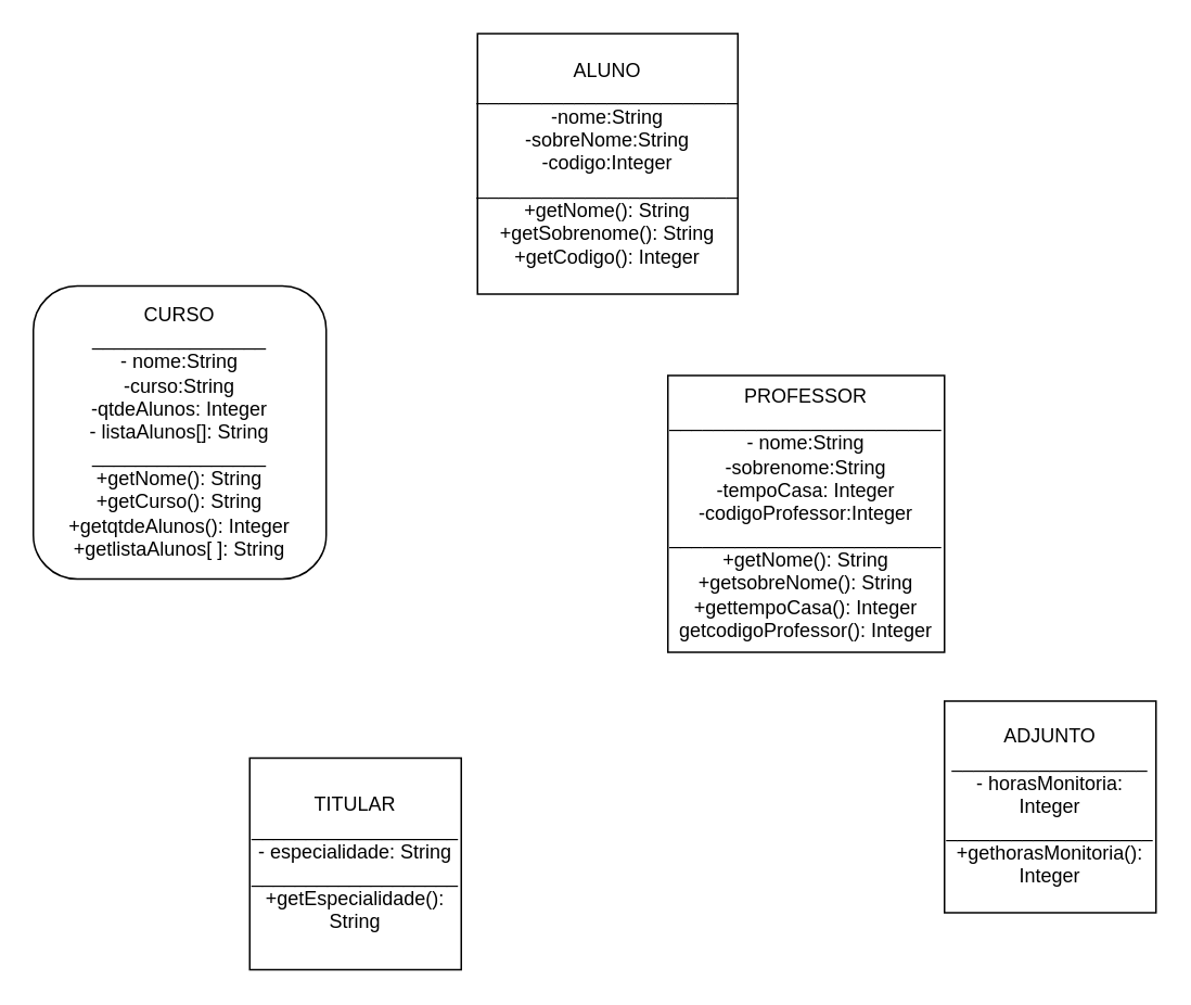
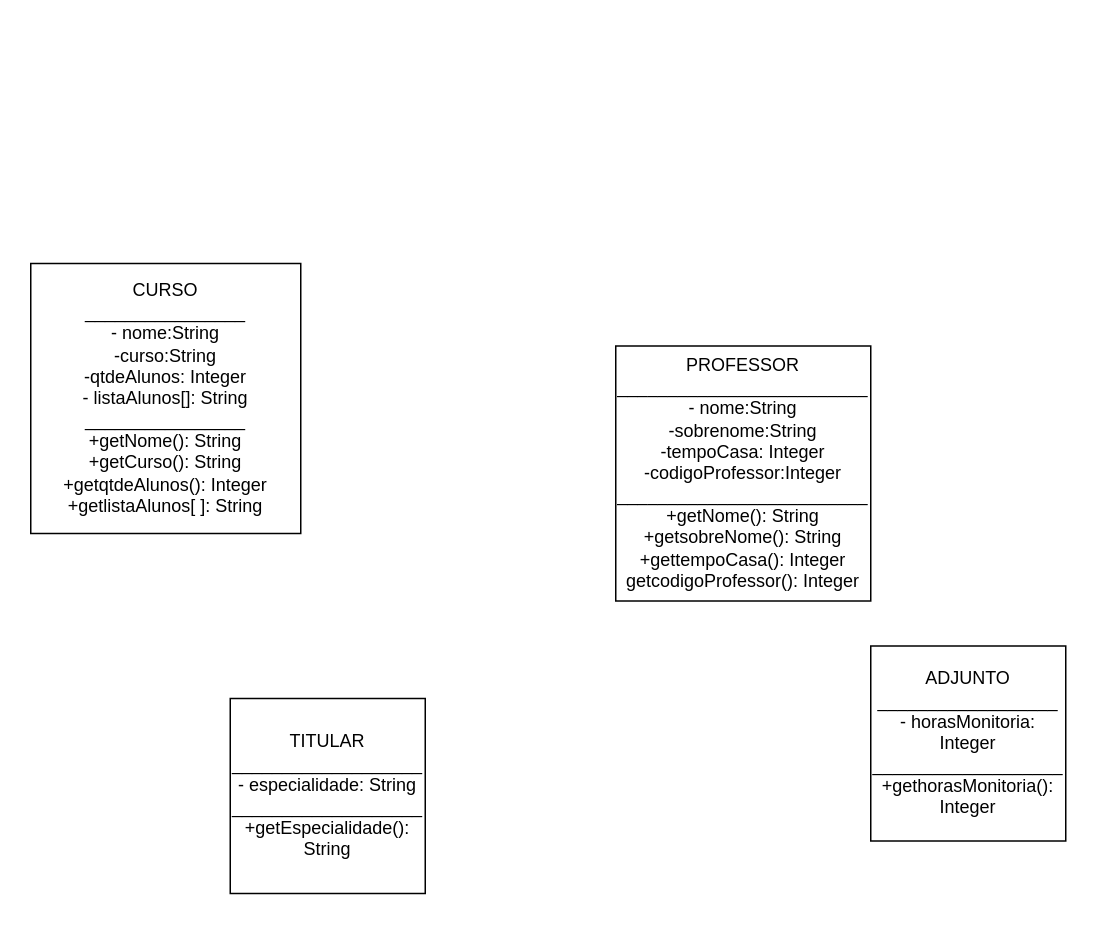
- <mxCell id="2" value="&lt;div style=&quot;text-align: center&quot;&gt;&lt;span&gt;ALUNO&lt;/span&gt;&lt;/div&gt;&lt;div style=&quot;text-align: center&quot;&gt;&lt;span&gt;________________________&lt;/span&gt;&lt;/div&gt;&lt;div style=&quot;text-align: center&quot;&gt;&lt;span&gt;-nome:String&lt;/span&gt;&lt;/div&gt;&lt;div style=&quot;text-align: center&quot;&gt;&lt;span&gt;-sobreNome:String&lt;/span&gt;&lt;/div&gt;&lt;div style=&quot;text-align: center&quot;&gt;&lt;span&gt;-codigo:Integer&lt;/span&gt;&lt;/div&gt;&lt;div style=&quot;text-align: center&quot;&gt;&lt;span&gt;________________________&lt;/span&gt;&lt;br&gt;&lt;/div&gt;&lt;div style=&quot;text-align: center&quot;&gt;&lt;span&gt;+getNome(): String&lt;/span&gt;&lt;/div&gt;&lt;div style=&quot;text-align: center&quot;&gt;&lt;span&gt;+getSobrenome(): String&lt;/span&gt;&lt;/div&gt;&lt;div style=&quot;text-align: center&quot;&gt;&lt;span&gt;+getCodigo(): Integer&lt;/span&gt;&lt;/div&gt;&lt;div style=&quot;text-align: left&quot;&gt;&lt;/div&gt;" style="whiteSpace=wrap;html=1;aspect=fixed;" vertex="1" parent="1"><mxGeometry x="293" y="20" width="160" height="160" as="geometry" /></mxCell>
- <mxCell id="3" value="CURSO&lt;br&gt;________________&lt;br&gt;- nome:String&lt;br&gt;-curso:String&lt;br&gt;-qtdeAlunos: Integer&lt;br&gt;- listaAlunos[]: String&lt;br&gt;________________&lt;br&gt;+getNome(): String&lt;br&gt;+getCurso(): String&lt;br&gt;+getqtdeAlunos(): Integer&lt;br&gt;+getlistaAlunos[ ]: String&lt;br&gt;" style="whiteSpace=wrap;html=1;aspect=fixed;rounded=1;" vertex="1" parent="1"><mxGeometry x="20" y="175" width="180" height="180" as="geometry" /></mxCell>
+ <mxCell id="3" value="CURSO&lt;br&gt;________________&lt;br&gt;- nome:String&lt;br&gt;-curso:String&lt;br&gt;-qtdeAlunos: Integer&lt;br&gt;- listaAlunos[]: String&lt;br&gt;________________&lt;br&gt;+getNome(): String&lt;br&gt;+getCurso(): String&lt;br&gt;+getqtdeAlunos(): Integer&lt;br&gt;+getlistaAlunos[ ]: String&lt;br&gt;" style="whiteSpace=wrap;html=1;aspect=fixed;" vertex="1" parent="1"><mxGeometry x="20" y="175" width="180" height="180" as="geometry" /></mxCell>
